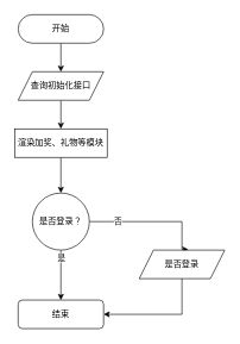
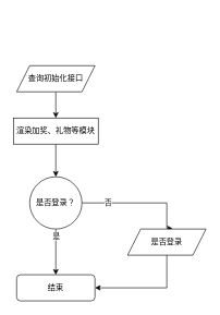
- <mxCell id="3" value="开始" style="rounded=1;whiteSpace=wrap;html=1;fontSize=12;glass=0;strokeWidth=1;shadow=0;arcSize=50;" vertex="1" parent="1"><mxGeometry x="25" y="20" width="120" height="40" as="geometry" /></mxCell>
- <mxCell id="2" style="edgeStyle=orthogonalEdgeStyle;rounded=0;orthogonalLoop=1;jettySize=auto;html=1;exitX=0.5;exitY=1;exitDx=0;exitDy=0;entryX=0.5;entryY=0;entryDx=0;entryDy=0;" edge="1" parent="1" source="3" target="5"><mxGeometry relative="1" as="geometry" /></mxCell>
